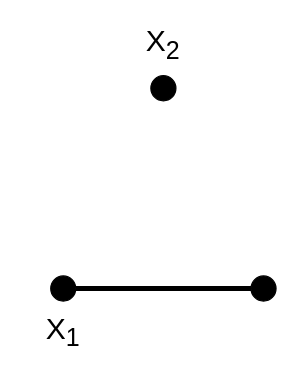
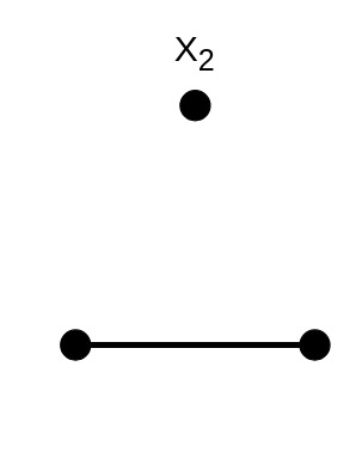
- <mxCell id="5" value="&lt;font style=&quot;font-size: 24px;&quot;&gt;X&lt;sub&gt;1&lt;/sub&gt;&lt;/font&gt;" style="text;html=1;align=center;verticalAlign=middle;whiteSpace=wrap;rounded=0;" parent="1" vertex="1"><mxGeometry x="20" y="250" width="60" height="30" as="geometry" /></mxCell>
